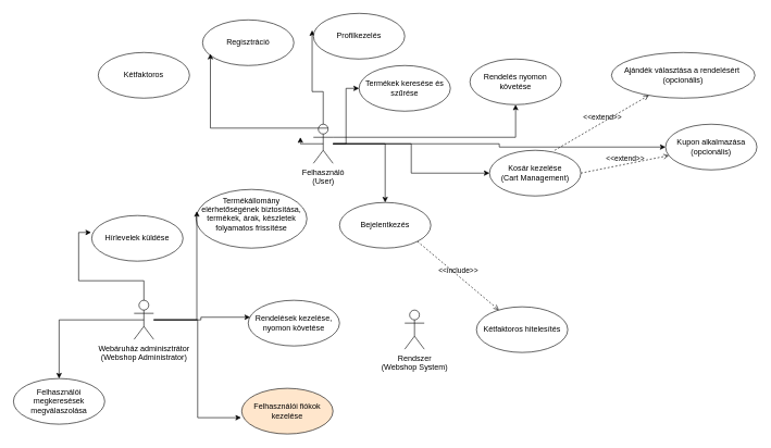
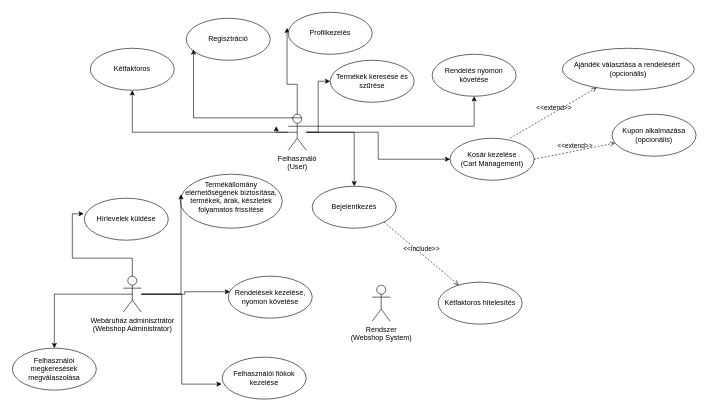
- <mxCell id="4" style="edgeStyle=orthogonalEdgeStyle;rounded=0;orthogonalLoop=1;jettySize=auto;html=1;" parent="1" source="9" target="32" edge="1"><mxGeometry relative="1" as="geometry" /></mxCell>
+ <mxCell id="4" style="edgeStyle=orthogonalEdgeStyle;rounded=0;orthogonalLoop=1;jettySize=auto;html=1;entryX=0.5;entryY=1;entryDx=0;entryDy=0;" parent="1" source="9" target="16" edge="1"><mxGeometry relative="1" as="geometry" /></mxCell>
- <mxCell id="27" value="Felhasználói fiókok kezelése" style="ellipse;whiteSpace=wrap;html=1;fillColor=#ffe6cc;" parent="1" vertex="1"><mxGeometry x="370" y="595" width="140" height="70" as="geometry" /></mxCell>
+ <mxCell id="27" value="Felhasználói fiókok kezelése" style="ellipse;whiteSpace=wrap;html=1;" parent="1" vertex="1"><mxGeometry x="370" y="595" width="140" height="70" as="geometry" /></mxCell>
